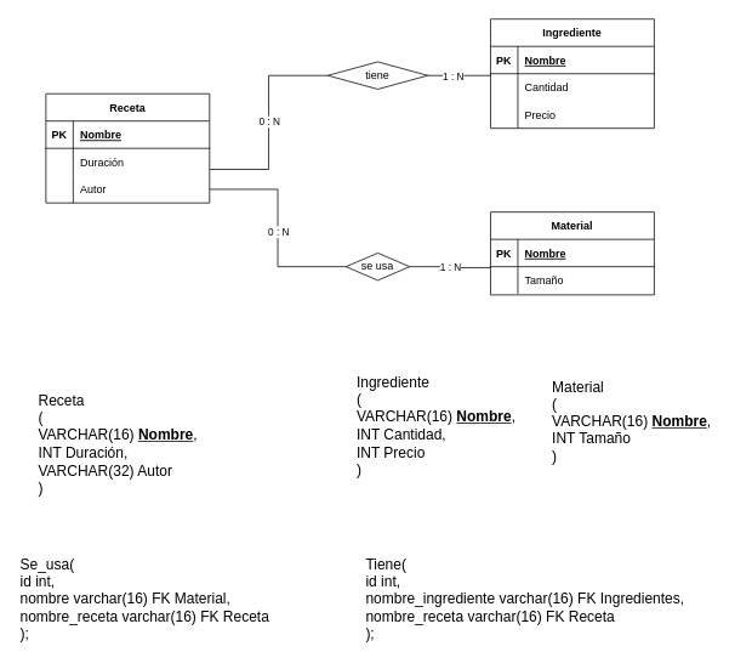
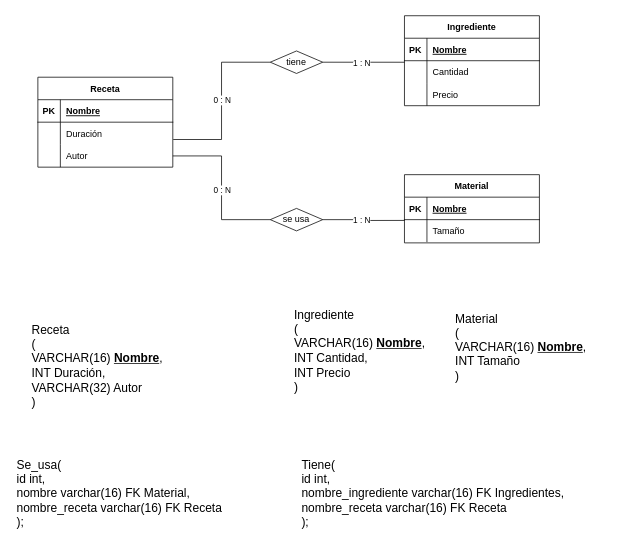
- <mxCell id="33" value="tiene" style="shape=rhombus;perimeter=rhombusPerimeter;whiteSpace=wrap;html=1;align=center;strokeColor=default;" parent="1" vertex="1"><mxGeometry x="360" y="67" width="110" height="30" as="geometry" /></mxCell>
+ <mxCell id="33" value="tiene" style="shape=rhombus;perimeter=rhombusPerimeter;whiteSpace=wrap;html=1;align=center;strokeColor=default;" parent="1" vertex="1"><mxGeometry x="360" y="67" width="70" height="30" as="geometry" /></mxCell>
- <mxCell id="36" value="se usa" style="shape=rhombus;perimeter=rhombusPerimeter;whiteSpace=wrap;html=1;align=center;strokeColor=default;" parent="1" vertex="1"><mxGeometry x="380" y="277" width="70" height="30" as="geometry" /></mxCell>
+ <mxCell id="36" value="se usa" style="shape=rhombus;perimeter=rhombusPerimeter;whiteSpace=wrap;html=1;align=center;strokeColor=default;" parent="1" vertex="1"><mxGeometry x="360" y="277" width="70" height="30" as="geometry" /></mxCell>
